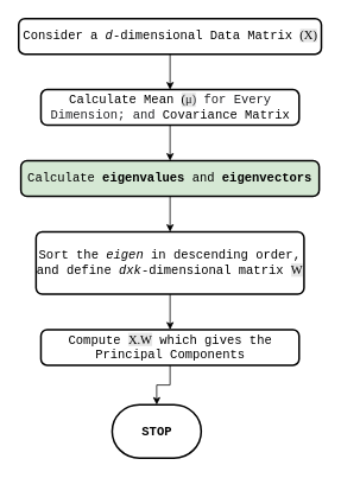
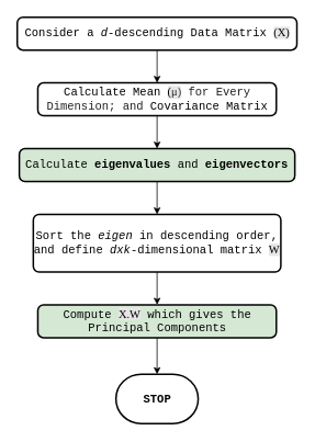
- <mxCell id="5" value="Consider a &lt;i&gt;d&lt;/i&gt;-dimensional Data Matrix &lt;font face=&quot;Georgia&quot; style=&quot;background-color: rgb(230 , 230 , 230)&quot;&gt;(X)&lt;/font&gt;" style="rounded=1;whiteSpace=wrap;html=1;absoluteArcSize=1;arcSize=14;strokeWidth=2;fontFamily=Courier New;fontSize=14;fontStyle=0" vertex="1" parent="1"><mxGeometry x="20.5" y="20" width="340" height="40" as="geometry" /></mxCell>
+ <mxCell id="5" value="Consider a &lt;i&gt;d&lt;/i&gt;-descending Data Matrix &lt;font face=&quot;Georgia&quot; style=&quot;background-color: rgb(230 , 230 , 230)&quot;&gt;(X)&lt;/font&gt;" style="rounded=1;whiteSpace=wrap;html=1;absoluteArcSize=1;arcSize=14;strokeWidth=2;fontFamily=Courier New;fontSize=14;fontStyle=0" vertex="1" parent="1"><mxGeometry x="20.5" y="20" width="340" height="40" as="geometry" /></mxCell>
- <mxCell id="11" value="Compute &lt;font face=&quot;Georgia&quot; style=&quot;background-color: rgb(230 , 230 , 230)&quot;&gt;X.W&lt;/font&gt; which gives the Principal Components" style="rounded=1;whiteSpace=wrap;html=1;absoluteArcSize=1;arcSize=14;strokeWidth=2;fontFamily=Courier New;fontSize=14;fontStyle=0" vertex="1" parent="1"><mxGeometry x="45.5" y="370" width="290" height="40" as="geometry" /></mxCell>
+ <mxCell id="11" value="Compute &lt;font face=&quot;Georgia&quot; style=&quot;background-color: rgb(230 , 230 , 230)&quot;&gt;X.W&lt;/font&gt; which gives the Principal Components" style="rounded=1;whiteSpace=wrap;html=1;absoluteArcSize=1;arcSize=14;strokeWidth=2;fontFamily=Courier New;fontSize=14;fontStyle=0;fillColor=#d5e8d4;" vertex="1" parent="1"><mxGeometry x="45.5" y="370" width="290" height="40" as="geometry" /></mxCell>
- <mxCell id="12" value="STOP" style="strokeWidth=2;html=1;shape=mxgraph.flowchart.terminator;whiteSpace=wrap;fontFamily=Courier New;fontSize=14;fontStyle=1" vertex="1" parent="1"><mxGeometry x="125.5" y="454.5" width="100" height="60" as="geometry" /></mxCell>
+ <mxCell id="12" value="STOP" style="strokeWidth=2;html=1;shape=mxgraph.flowchart.terminator;whiteSpace=wrap;fontFamily=Courier New;fontSize=14;fontStyle=1" vertex="1" parent="1"><mxGeometry x="140.5" y="454.5" width="100" height="60" as="geometry" /></mxCell>
